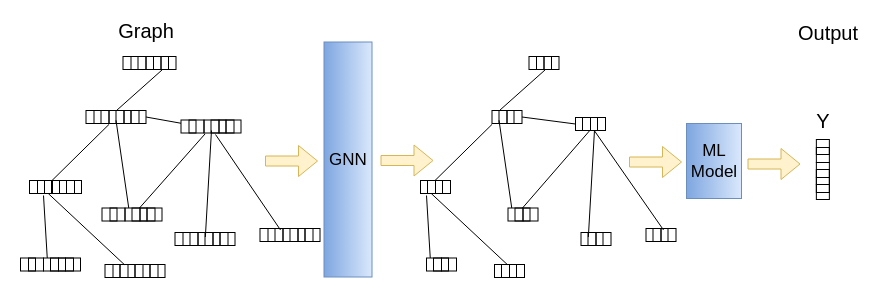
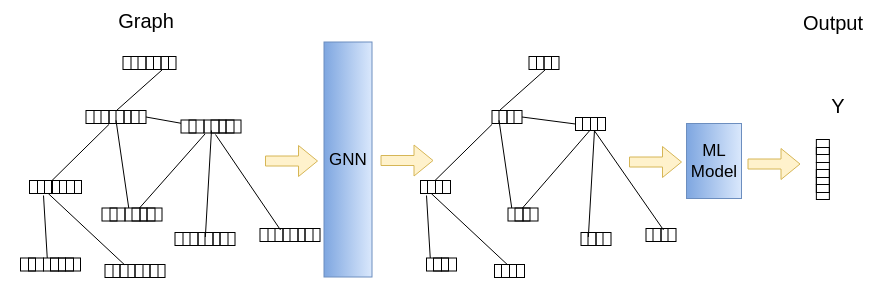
- <mxCell id="12" value="&lt;font style=&quot;font-size: 20px&quot;&gt;Graph&lt;/font&gt;" style="text;html=1;strokeColor=none;fillColor=none;align=center;verticalAlign=middle;whiteSpace=wrap;rounded=0;" parent="1" vertex="1"><mxGeometry x="125.5" y="20" width="40" height="20" as="geometry" /></mxCell>
+ <mxCell id="12" value="&lt;font style=&quot;font-size: 20px&quot;&gt;Graph&lt;/font&gt;" style="text;html=1;strokeColor=none;fillColor=none;align=center;verticalAlign=middle;whiteSpace=wrap;rounded=0;" parent="1" vertex="1"><mxGeometry x="125.5" y="10" width="40" height="20" as="geometry" /></mxCell>
- <mxCell id="15" value="&lt;font style=&quot;font-size: 20px&quot;&gt;Output&lt;/font&gt;" style="text;html=1;strokeColor=none;fillColor=none;align=center;verticalAlign=middle;whiteSpace=wrap;rounded=0;" parent="1" vertex="1"><mxGeometry x="807.5" y="22" width="40" height="20" as="geometry" /></mxCell>
+ <mxCell id="15" value="&lt;font style=&quot;font-size: 20px&quot;&gt;Output&lt;/font&gt;" style="text;html=1;strokeColor=none;fillColor=none;align=center;verticalAlign=middle;whiteSpace=wrap;rounded=0;" parent="1" vertex="1"><mxGeometry x="812.5" y="12" width="40" height="20" as="geometry" /></mxCell>
- <mxCell id="16" value="&lt;font style=&quot;font-size: 20px&quot;&gt;Y&lt;/font&gt;" style="text;html=1;strokeColor=none;fillColor=none;align=center;verticalAlign=middle;whiteSpace=wrap;rounded=0;" parent="1" vertex="1"><mxGeometry x="802.5" y="110" width="40" height="20" as="geometry" /></mxCell>
+ <mxCell id="16" value="&lt;font style=&quot;font-size: 20px&quot;&gt;Y&lt;/font&gt;" style="text;html=1;strokeColor=none;fillColor=none;align=center;verticalAlign=middle;whiteSpace=wrap;rounded=0;" parent="1" vertex="1"><mxGeometry x="817.5" y="95" width="40" height="20" as="geometry" /></mxCell>
